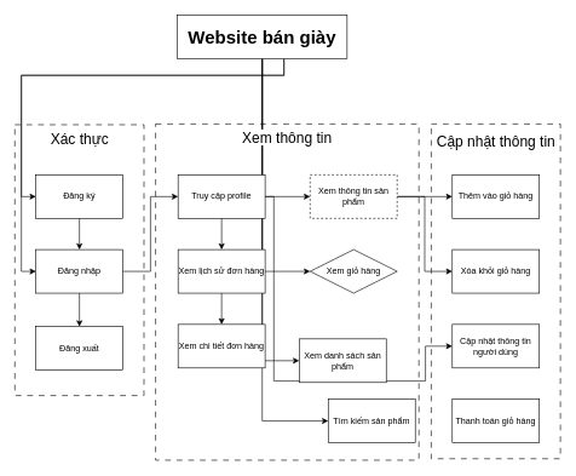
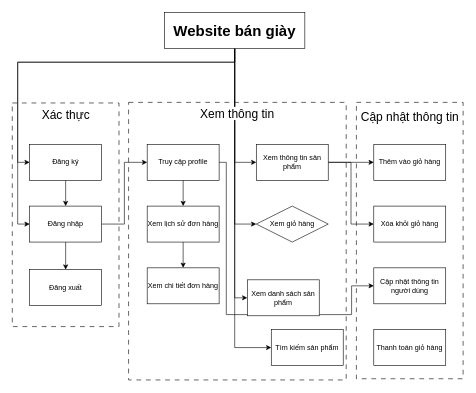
- <mxCell id="11" value="&lt;b&gt;&lt;font style=&quot;font-size: 25px;&quot;&gt;Website bán giày&lt;/font&gt;&lt;/b&gt;" style="rounded=0;whiteSpace=wrap;html=1;" parent="1" vertex="1"><mxGeometry x="244" y="20" width="234" height="60" as="geometry" /></mxCell>
+ <mxCell id="11" value="&lt;b&gt;&lt;font style=&quot;font-size: 25px;&quot;&gt;Website bán giày&lt;/font&gt;&lt;/b&gt;" style="rounded=0;whiteSpace=wrap;html=1;" parent="1" vertex="1"><mxGeometry x="274" y="20" width="234" height="60" as="geometry" /></mxCell>
- <mxCell id="19" value="Xem thông tin sản phẩm" style="rounded=0;whiteSpace=wrap;html=1;dashed=1;" parent="1" vertex="1"><mxGeometry x="427" y="240" width="120" height="60" as="geometry" /></mxCell>
+ <mxCell id="19" value="Xem thông tin sản phẩm" style="rounded=0;whiteSpace=wrap;html=1;" parent="1" vertex="1"><mxGeometry x="427" y="240" width="120" height="60" as="geometry" /></mxCell>
